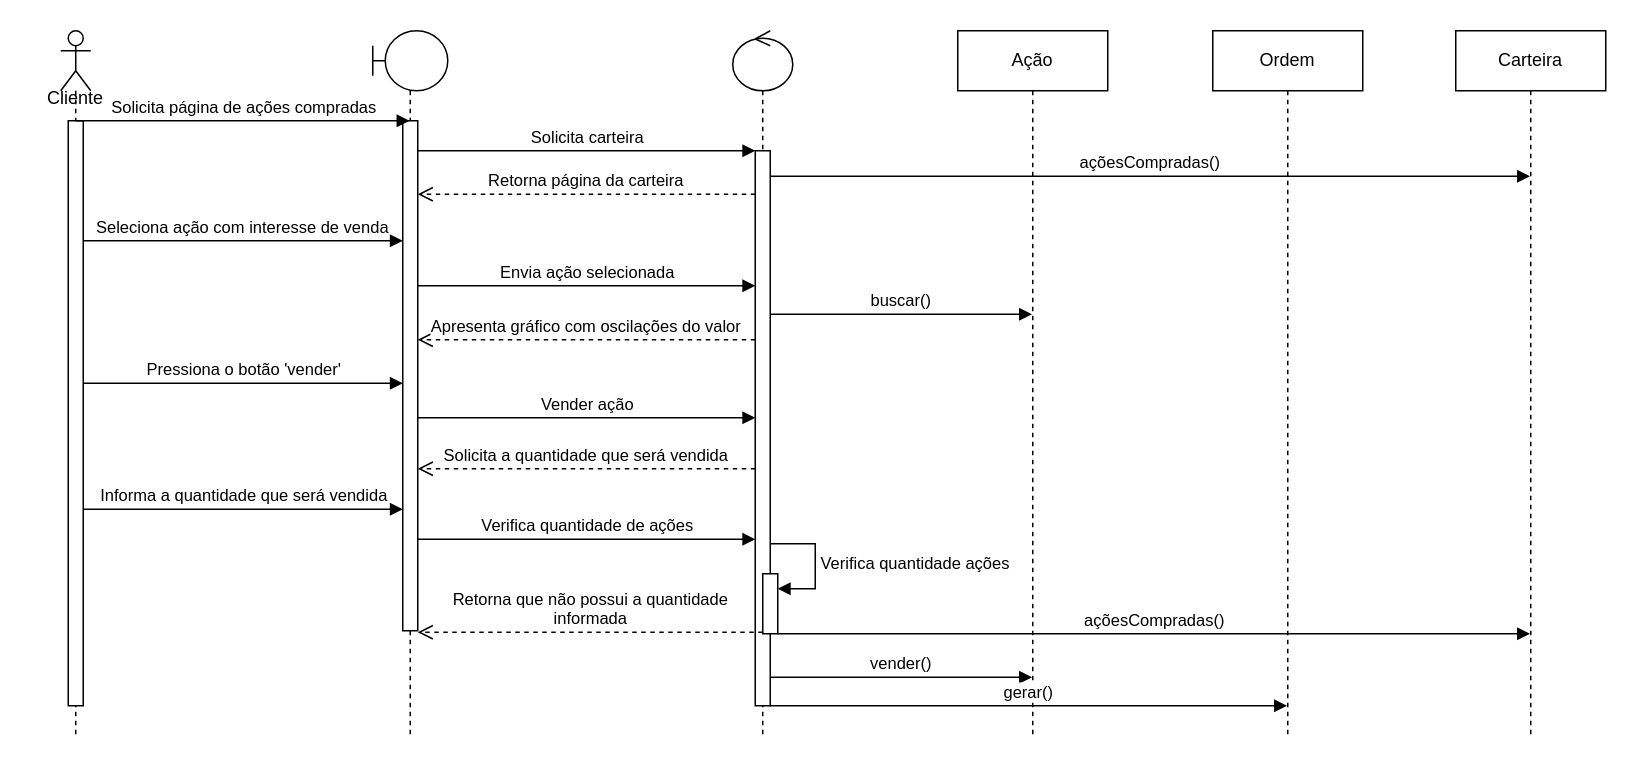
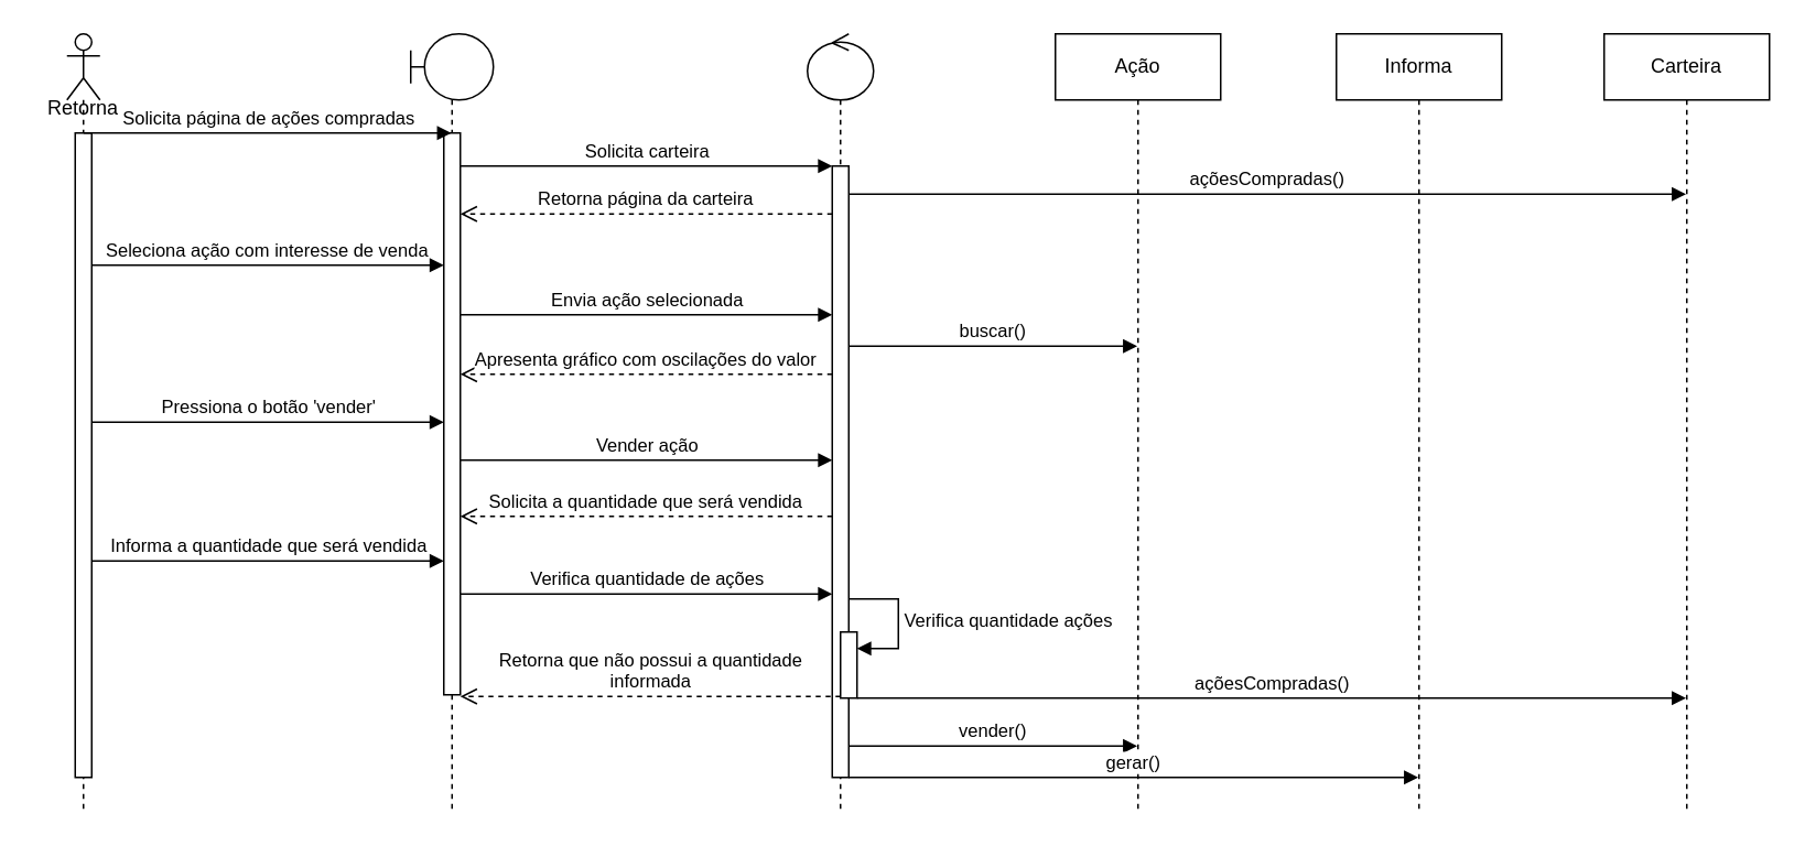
- <mxCell id="24" value="Ordem" style="shape=umlLifeline;perimeter=lifelinePerimeter;whiteSpace=wrap;html=1;container=1;dropTarget=0;collapsible=0;recursiveResize=0;outlineConnect=0;portConstraint=eastwest;newEdgeStyle={&quot;curved&quot;:0,&quot;rounded&quot;:0};" parent="1" vertex="1"><mxGeometry x="808" y="20" width="100" height="470" as="geometry" /></mxCell>
+ <mxCell id="24" value="Informa" style="shape=umlLifeline;perimeter=lifelinePerimeter;whiteSpace=wrap;html=1;container=1;dropTarget=0;collapsible=0;recursiveResize=0;outlineConnect=0;portConstraint=eastwest;newEdgeStyle={&quot;curved&quot;:0,&quot;rounded&quot;:0};" parent="1" vertex="1"><mxGeometry x="808" y="20" width="100" height="470" as="geometry" /></mxCell>
- <mxCell id="4" value="Cliente" style="text;html=1;align=center;verticalAlign=middle;whiteSpace=wrap;rounded=0;" parent="1" vertex="1"><mxGeometry x="20" y="50" width="60" height="30" as="geometry" /></mxCell>
+ <mxCell id="4" value="Retorna" style="text;html=1;align=center;verticalAlign=middle;whiteSpace=wrap;rounded=0;" parent="1" vertex="1"><mxGeometry x="20" y="50" width="60" height="30" as="geometry" /></mxCell>
